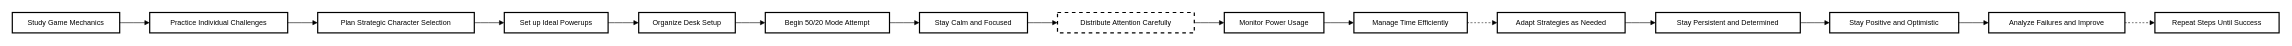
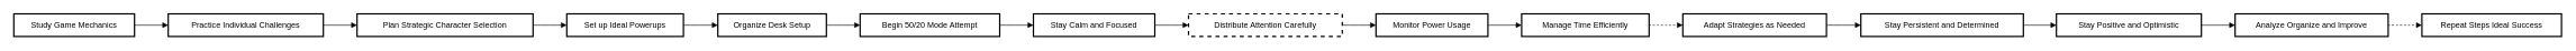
- <mxCell id="15" value="Analyze Failures and Improve" style="whiteSpace=wrap;strokeWidth=2;" vertex="1" parent="1"><mxGeometry x="3314" width="227" height="34" as="geometry" y="20" /></mxCell>
+ <mxCell id="15" value="Analyze Organize and Improve" style="whiteSpace=wrap;strokeWidth=2;" vertex="1" parent="1"><mxGeometry x="3314" width="227" height="34" as="geometry" y="20" /></mxCell>
- <mxCell id="16" value="Repeat Steps Until Success" style="whiteSpace=wrap;strokeWidth=2;" vertex="1" parent="1"><mxGeometry x="3591" width="207" height="34" as="geometry" y="20" /></mxCell>
+ <mxCell id="16" value="Repeat Steps Ideal Success" style="whiteSpace=wrap;strokeWidth=2;" vertex="1" parent="1"><mxGeometry x="3591" width="207" height="34" as="geometry" y="20" /></mxCell>
